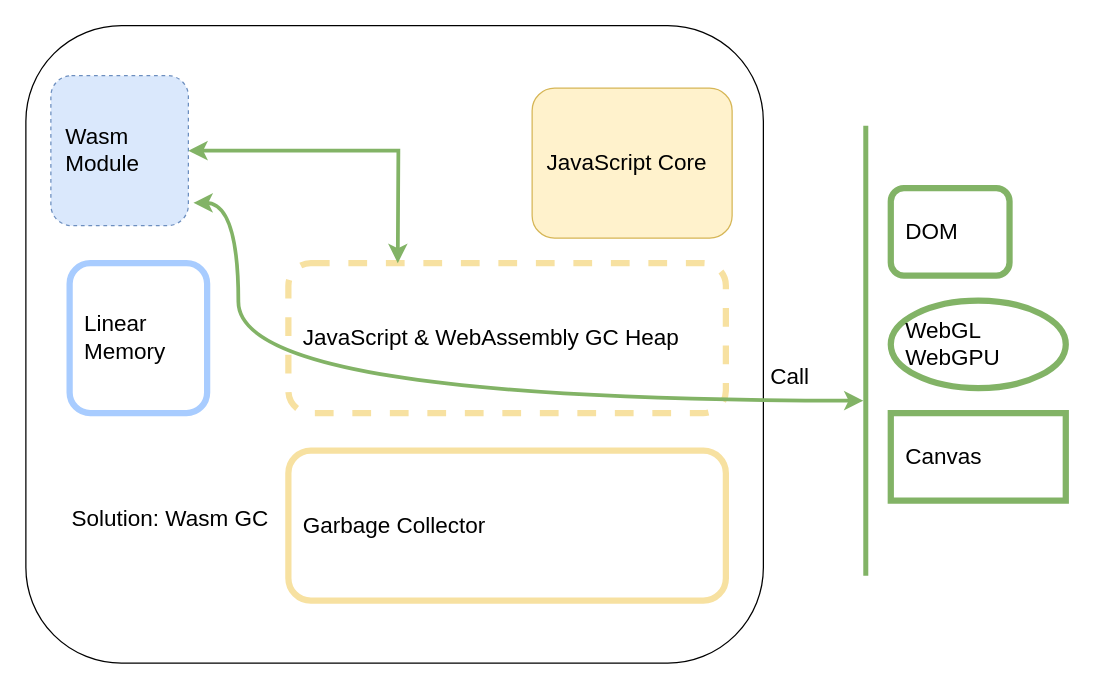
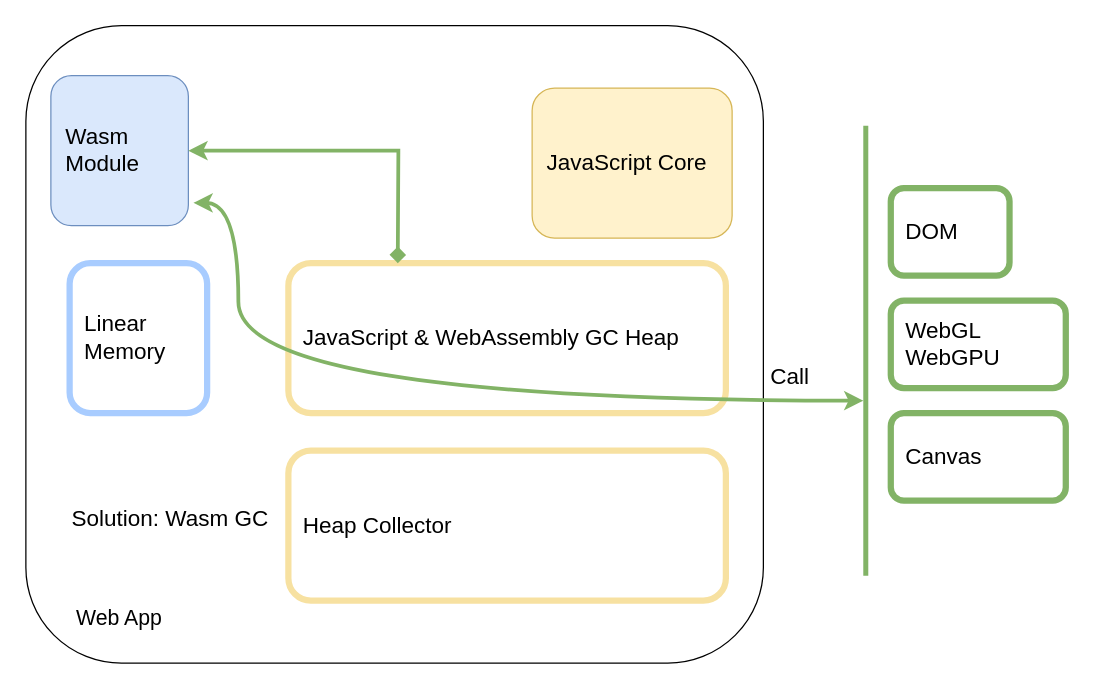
- <mxCell id="3" value="&lt;font style=&quot;font-size: 18px;&quot;&gt;&amp;nbsp; Wasm&lt;br&gt;&amp;nbsp; Module&lt;/font&gt;" style="rounded=1;whiteSpace=wrap;html=1;fillColor=#dae8fc;strokeColor=#6c8ebf;align=left;dashed=1;" parent="1" vertex="1"><mxGeometry x="40" y="60" width="110" height="120" as="geometry" /></mxCell>
+ <mxCell id="3" value="&lt;font style=&quot;font-size: 18px;&quot;&gt;&amp;nbsp; Wasm&lt;br&gt;&amp;nbsp; Module&lt;/font&gt;" style="rounded=1;whiteSpace=wrap;html=1;fillColor=#dae8fc;strokeColor=#6c8ebf;align=left;" parent="1" vertex="1"><mxGeometry x="40" y="60" width="110" height="120" as="geometry" /></mxCell>
- <mxCell id="16" value="" style="endArrow=classic;startArrow=classic;html=1;rounded=0;entryX=0.25;entryY=0;entryDx=0;entryDy=0;exitX=1;exitY=0.5;exitDx=0;exitDy=0;strokeWidth=3;fillColor=#d5e8d4;strokeColor=#82b366;" parent="1" source="3" target="6" edge="1"><mxGeometry width="50" height="50" relative="1" as="geometry"><mxPoint x="220" y="130" as="sourcePoint" /><mxPoint x="270" y="80" as="targetPoint" /><Array as="points"><mxPoint x="318" y="120" /></Array></mxGeometry></mxCell>
+ <mxCell id="16" value="" style="endArrow=diamond;startArrow=classic;html=1;rounded=0;entryX=0.25;entryY=0;entryDx=0;entryDy=0;exitX=1;exitY=0.5;exitDx=0;exitDy=0;strokeWidth=3;fillColor=#d5e8d4;strokeColor=#82b366;" parent="1" source="3" target="6" edge="1"><mxGeometry width="50" height="50" relative="1" as="geometry"><mxPoint x="220" y="130" as="sourcePoint" /><mxPoint x="270" y="80" as="targetPoint" /><Array as="points"><mxPoint x="318" y="120" /></Array></mxGeometry></mxCell>
- <mxCell id="6" value="&lt;font style=&quot;font-size: 18px;&quot;&gt;&amp;nbsp; JavaScript &amp;amp; WebAssembly GC Heap&lt;/font&gt;" style="rounded=1;whiteSpace=wrap;html=1;fillColor=none;strokeColor=#f7e1a1;align=left;strokeWidth=5;dashed=1;" parent="1" vertex="1"><mxGeometry x="230" y="210" width="350" height="120" as="geometry" /></mxCell>
+ <mxCell id="6" value="&lt;font style=&quot;font-size: 18px;&quot;&gt;&amp;nbsp; JavaScript &amp;amp; WebAssembly GC Heap&lt;/font&gt;" style="rounded=1;whiteSpace=wrap;html=1;fillColor=none;strokeColor=#f7e1a1;align=left;strokeWidth=5;" parent="1" vertex="1"><mxGeometry x="230" y="210" width="350" height="120" as="geometry" /></mxCell>
- <mxCell id="10" value="&lt;span style=&quot;font-size: 18px;&quot;&gt;&amp;nbsp; WebGL&lt;br&gt;&amp;nbsp; WebGPU&lt;br&gt;&lt;/span&gt;" style="ellipse;whiteSpace=wrap;html=1;fillColor=none;strokeColor=#82b366;align=left;strokeWidth=5;" parent="1" vertex="1"><mxGeometry x="711.93" y="240" width="140" height="70" as="geometry" /></mxCell>
+ <mxCell id="10" value="&lt;span style=&quot;font-size: 18px;&quot;&gt;&amp;nbsp; WebGL&lt;br&gt;&amp;nbsp; WebGPU&lt;br&gt;&lt;/span&gt;" style="rounded=1;whiteSpace=wrap;html=1;fillColor=none;strokeColor=#82b366;align=left;strokeWidth=5;" parent="1" vertex="1"><mxGeometry x="711.93" y="240" width="140" height="70" as="geometry" /></mxCell>
- <mxCell id="11" value="&lt;font style=&quot;font-size: 18px;&quot;&gt;&amp;nbsp; Canvas&lt;/font&gt;" style="whiteSpace=wrap;html=1;fillColor=none;strokeColor=#82b366;align=left;strokeWidth=5;rounded=0;" parent="1" vertex="1"><mxGeometry x="711.93" y="330" width="140" height="70" as="geometry" /></mxCell>
+ <mxCell id="11" value="&lt;font style=&quot;font-size: 18px;&quot;&gt;&amp;nbsp; Canvas&lt;/font&gt;" style="rounded=1;whiteSpace=wrap;html=1;fillColor=none;strokeColor=#82b366;align=left;strokeWidth=5;" parent="1" vertex="1"><mxGeometry x="711.93" y="330" width="140" height="70" as="geometry" /></mxCell>
- <mxCell id="7" value="&lt;font style=&quot;font-size: 18px;&quot;&gt;&amp;nbsp; Garbage Collector&lt;/font&gt;" style="rounded=1;whiteSpace=wrap;html=1;fillColor=none;strokeColor=#f7e1a1;align=left;strokeWidth=5;" parent="1" vertex="1"><mxGeometry x="230" y="360" width="350" height="120" as="geometry" /></mxCell>
+ <mxCell id="7" value="&lt;font style=&quot;font-size: 18px;&quot;&gt;&amp;nbsp; Heap Collector&lt;/font&gt;" style="rounded=1;whiteSpace=wrap;html=1;fillColor=none;strokeColor=#f7e1a1;align=left;strokeWidth=5;" parent="1" vertex="1"><mxGeometry x="230" y="360" width="350" height="120" as="geometry" /></mxCell>
+ <mxCell id="8" value="&lt;font style=&quot;font-size: 17px;&quot;&gt;Web App&lt;/font&gt;" style="text;html=1;strokeColor=none;fillColor=none;align=center;verticalAlign=middle;whiteSpace=wrap;rounded=0;" parent="1" vertex="1"><mxGeometry x="50" y="480" width="90" height="30" as="geometry" /></mxCell>
